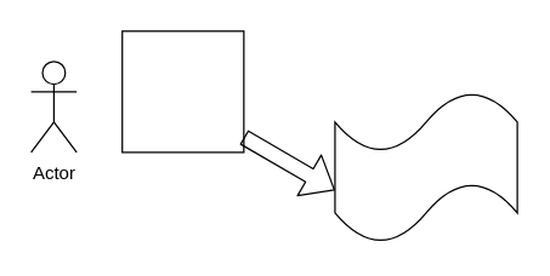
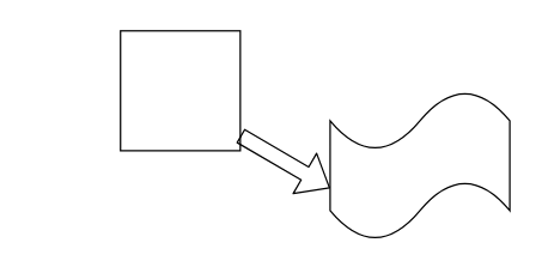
- <mxCell id="3" value="Actor" style="shape=umlActor;verticalLabelPosition=bottom;verticalAlign=top;html=1;outlineConnect=0;" vertex="1" parent="1"><mxGeometry x="20" y="40" width="30" height="60" as="geometry" /></mxCell>
